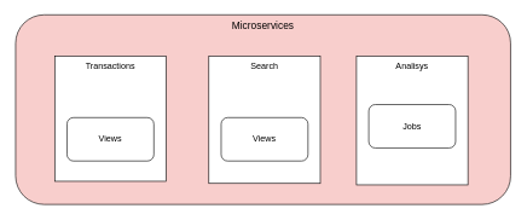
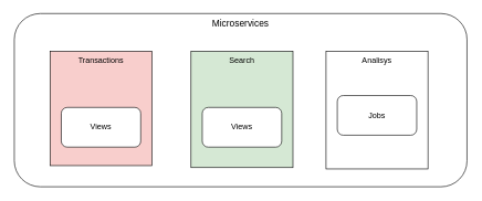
- <mxCell id="2" value="Microservices" style="rounded=1;whiteSpace=wrap;html=1;fontSize=14;verticalAlign=top;fillColor=#f8cecc;" vertex="1" parent="1"><mxGeometry x="20" y="20" width="684" height="262" as="geometry" /></mxCell>
+ <mxCell id="2" value="Microservices" style="rounded=1;whiteSpace=wrap;html=1;fontSize=14;verticalAlign=top;" vertex="1" parent="1"><mxGeometry x="20" y="20" width="684" height="262" as="geometry" /></mxCell>
- <mxCell id="3" value="Transactions" style="rounded=0;whiteSpace=wrap;html=1;verticalAlign=top;" vertex="1" parent="1"><mxGeometry x="74" y="77" width="154" height="173" as="geometry" /></mxCell>
+ <mxCell id="3" value="Transactions" style="rounded=0;whiteSpace=wrap;html=1;verticalAlign=top;fillColor=#f8cecc;" vertex="1" parent="1"><mxGeometry x="74" y="77" width="154" height="173" as="geometry" /></mxCell>
- <mxCell id="4" value="Search" style="rounded=0;whiteSpace=wrap;html=1;verticalAlign=top;" vertex="1" parent="1"><mxGeometry x="287" y="77" width="154" height="176" as="geometry" /></mxCell>
+ <mxCell id="4" value="Search" style="rounded=0;whiteSpace=wrap;html=1;verticalAlign=top;fillColor=#d5e8d4;" vertex="1" parent="1"><mxGeometry x="287" y="77" width="154" height="176" as="geometry" /></mxCell>
